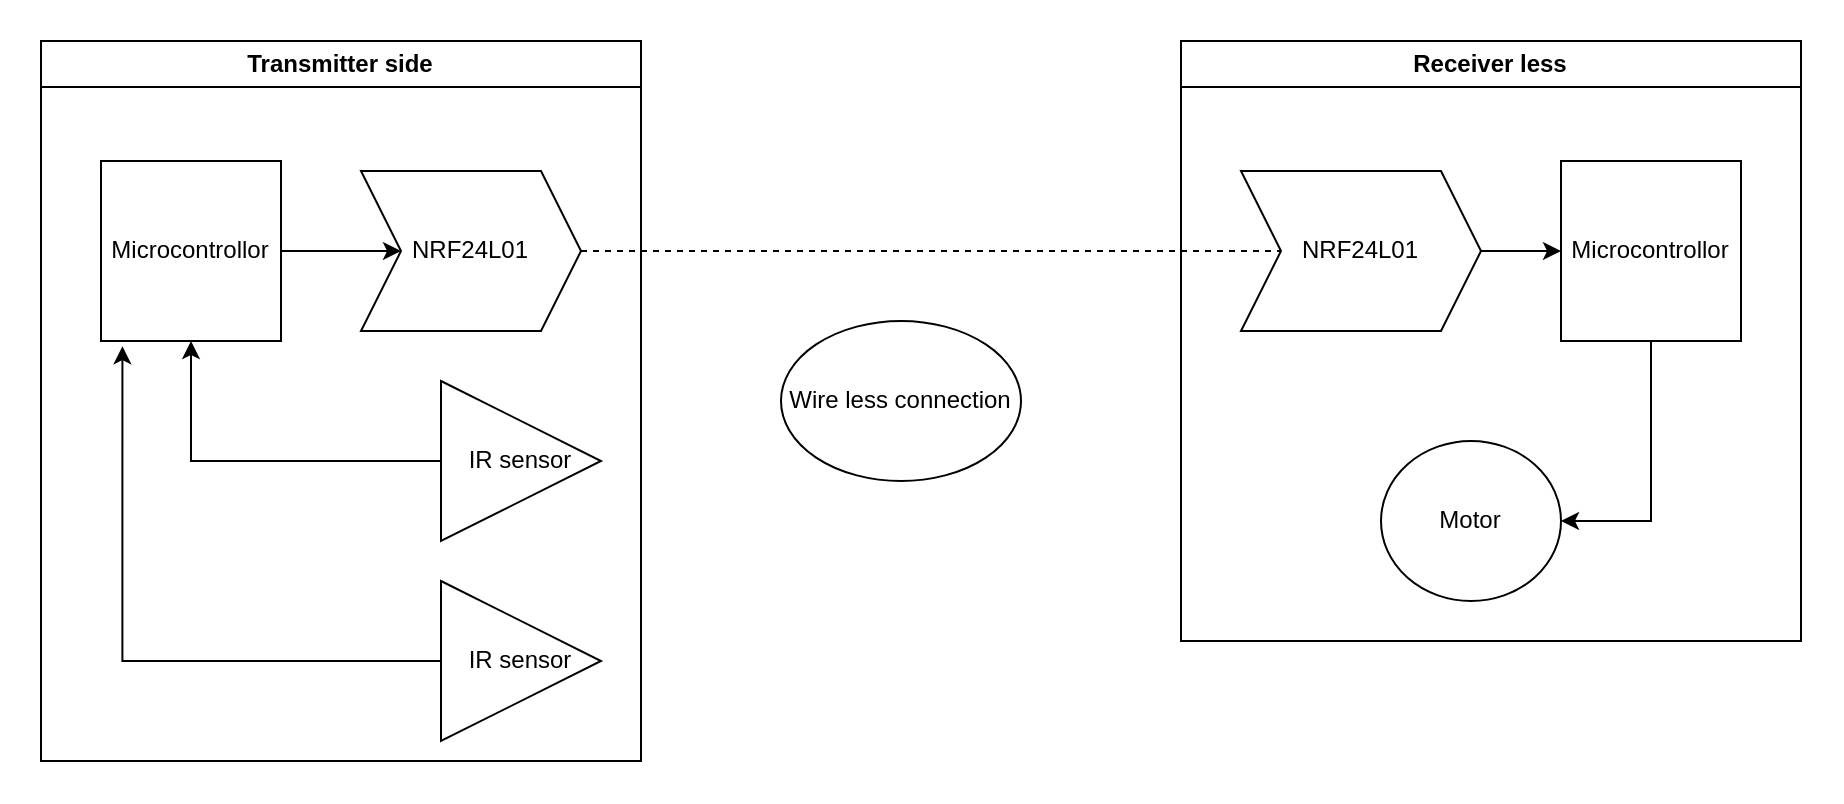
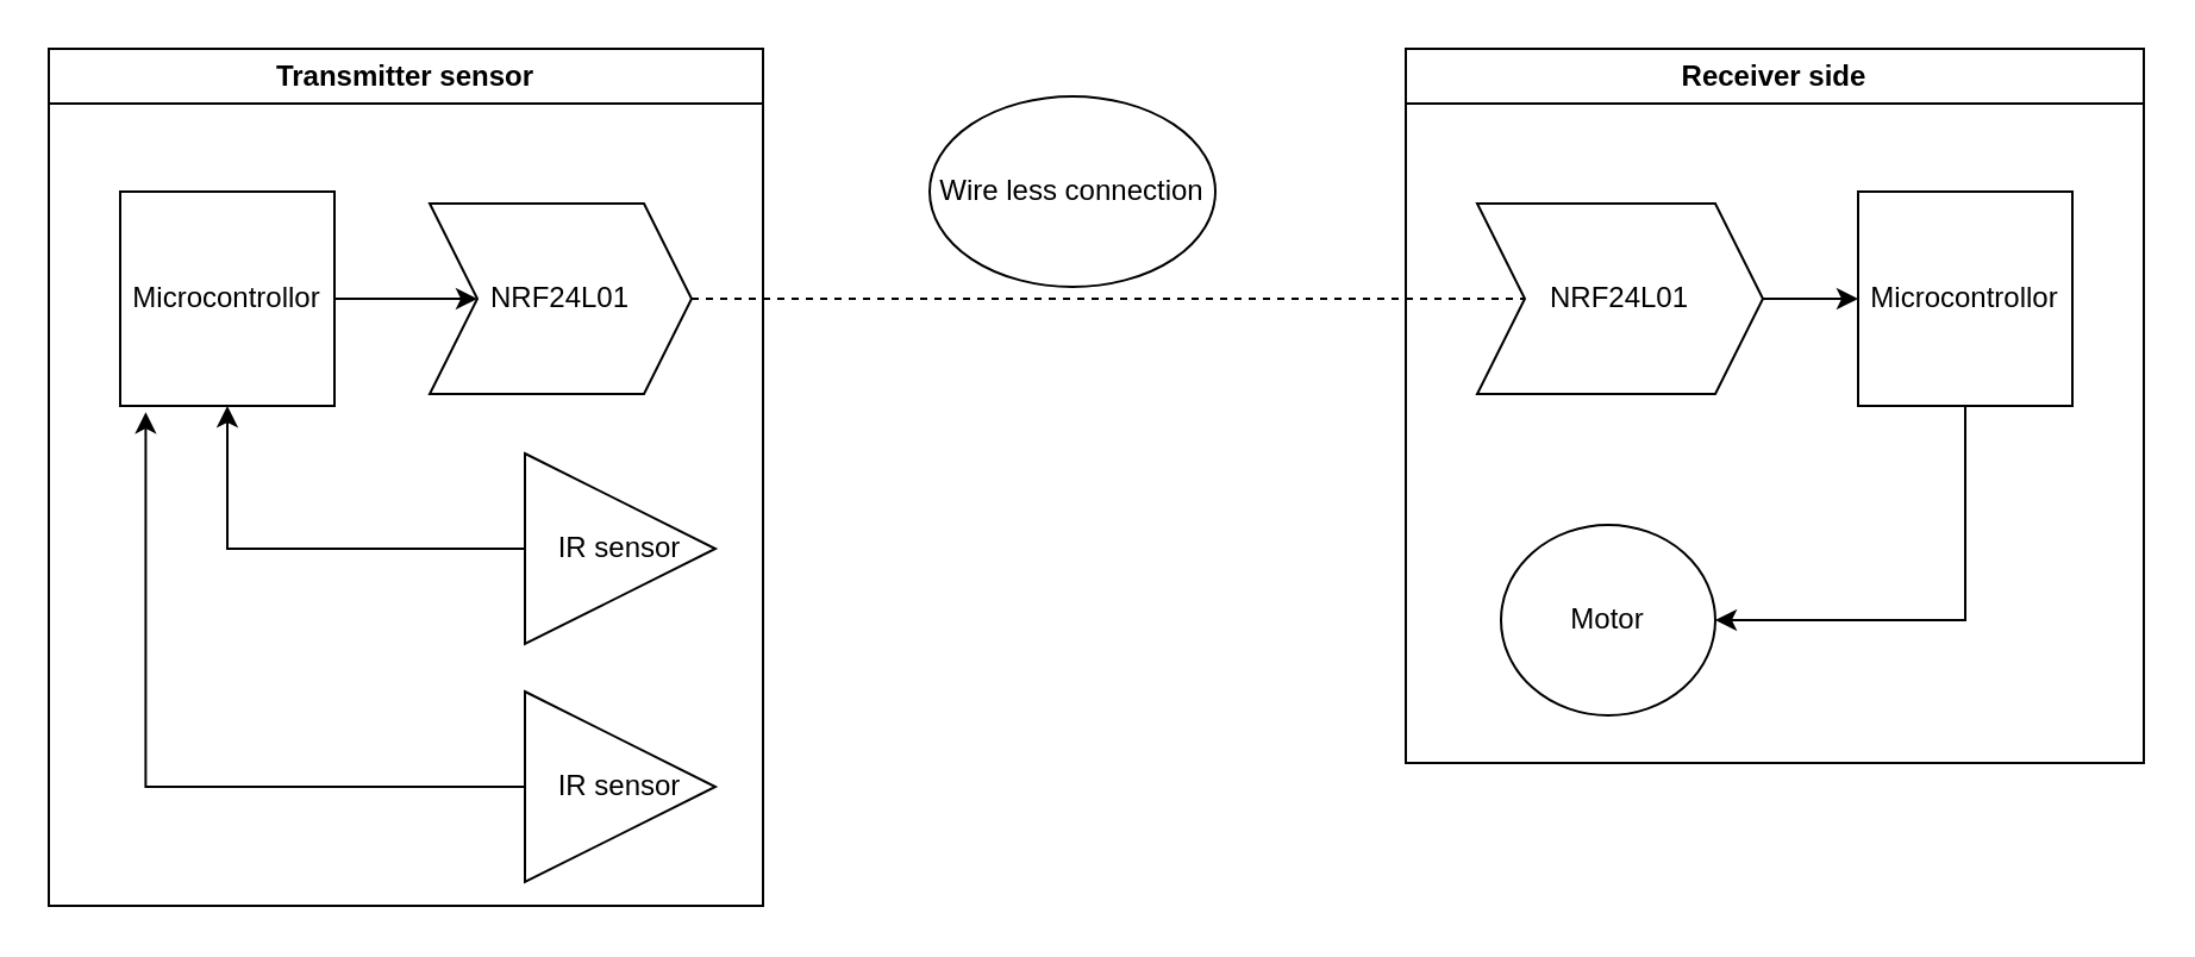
- <mxCell id="2" value="Transmitter side" style="swimlane;whiteSpace=wrap;html=1;" vertex="1" parent="1"><mxGeometry x="20" y="20" width="300" height="360" as="geometry" /></mxCell>
+ <mxCell id="2" value="Transmitter sensor" style="swimlane;whiteSpace=wrap;html=1;" vertex="1" parent="1"><mxGeometry x="20" y="20" width="300" height="360" as="geometry" /></mxCell>
- <mxCell id="10" value="Receiver less" style="swimlane;whiteSpace=wrap;html=1;" vertex="1" parent="1"><mxGeometry x="590" y="20" width="310" height="300" as="geometry" /></mxCell>
+ <mxCell id="10" value="Receiver side" style="swimlane;whiteSpace=wrap;html=1;" vertex="1" parent="1"><mxGeometry x="590" y="20" width="310" height="300" as="geometry" /></mxCell>
- <mxCell id="17" value="Wire less connection" style="ellipse;whiteSpace=wrap;html=1;" vertex="1" parent="1"><mxGeometry x="390" y="160" width="120" height="80" as="geometry" /></mxCell>
+ <mxCell id="17" value="Wire less connection" style="ellipse;whiteSpace=wrap;html=1;" vertex="1" parent="1"><mxGeometry x="390" y="40" width="120" height="80" as="geometry" /></mxCell>
- <mxCell id="15" value="Motor" style="ellipse;whiteSpace=wrap;html=1;" vertex="1" parent="10"><mxGeometry x="100" y="200" width="90" height="80" as="geometry" /></mxCell>
+ <mxCell id="15" value="Motor" style="ellipse;whiteSpace=wrap;html=1;" vertex="1" parent="10"><mxGeometry x="40" y="200" width="90" height="80" as="geometry" /></mxCell>
